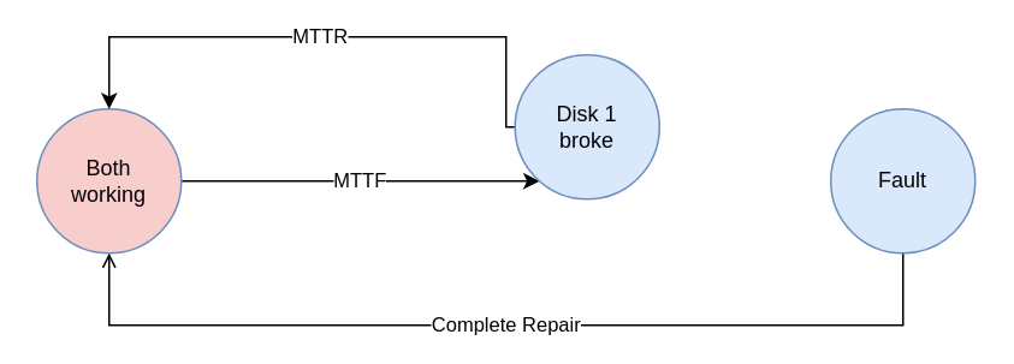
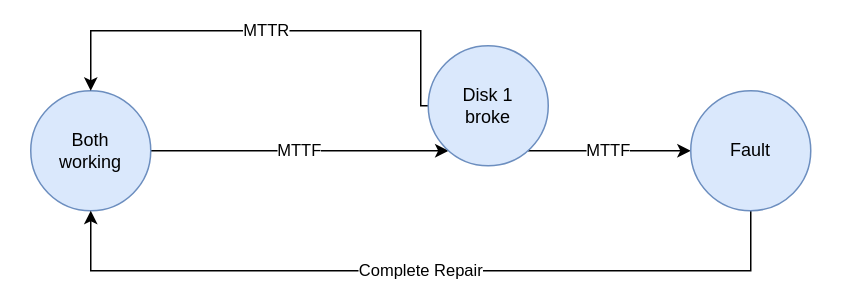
- <mxCell id="3" value="&lt;div&gt;Both &lt;br&gt;&lt;/div&gt;&lt;div&gt;working&lt;/div&gt;" style="ellipse;whiteSpace=wrap;html=1;aspect=fixed;fillColor=#f8cecc;strokeColor=#6c8ebf;" vertex="1" parent="1"><mxGeometry x="20" y="60" width="80" height="80" as="geometry" /></mxCell>
+ <mxCell id="3" value="&lt;div&gt;Both &lt;br&gt;&lt;/div&gt;&lt;div&gt;working&lt;/div&gt;" style="ellipse;whiteSpace=wrap;html=1;aspect=fixed;fillColor=#dae8fc;strokeColor=#6c8ebf;" vertex="1" parent="1"><mxGeometry x="20" y="60" width="80" height="80" as="geometry" /></mxCell>
+ <mxCell id="4" value="MTTF" style="edgeStyle=orthogonalEdgeStyle;rounded=0;orthogonalLoop=1;jettySize=auto;html=1;strokeColor=#000000;" edge="1" parent="1" source="6" target="8"><mxGeometry relative="1" as="geometry"><Array as="points"><mxPoint x="380" y="100" /><mxPoint x="380" y="100" /></Array></mxGeometry></mxCell>
- <mxCell id="7" value="Complete Repair" style="edgeStyle=orthogonalEdgeStyle;rounded=0;orthogonalLoop=1;jettySize=auto;html=1;strokeColor=#000000;endArrow=open;" edge="1" parent="1" source="8" target="3"><mxGeometry relative="1" as="geometry"><Array as="points"><mxPoint x="500" y="180" /><mxPoint x="60" y="180" /></Array></mxGeometry></mxCell>
+ <mxCell id="7" value="Complete Repair" style="edgeStyle=orthogonalEdgeStyle;rounded=0;orthogonalLoop=1;jettySize=auto;html=1;strokeColor=#000000;" edge="1" parent="1" source="8" target="3"><mxGeometry relative="1" as="geometry"><Array as="points"><mxPoint x="500" y="180" /><mxPoint x="60" y="180" /></Array></mxGeometry></mxCell>
